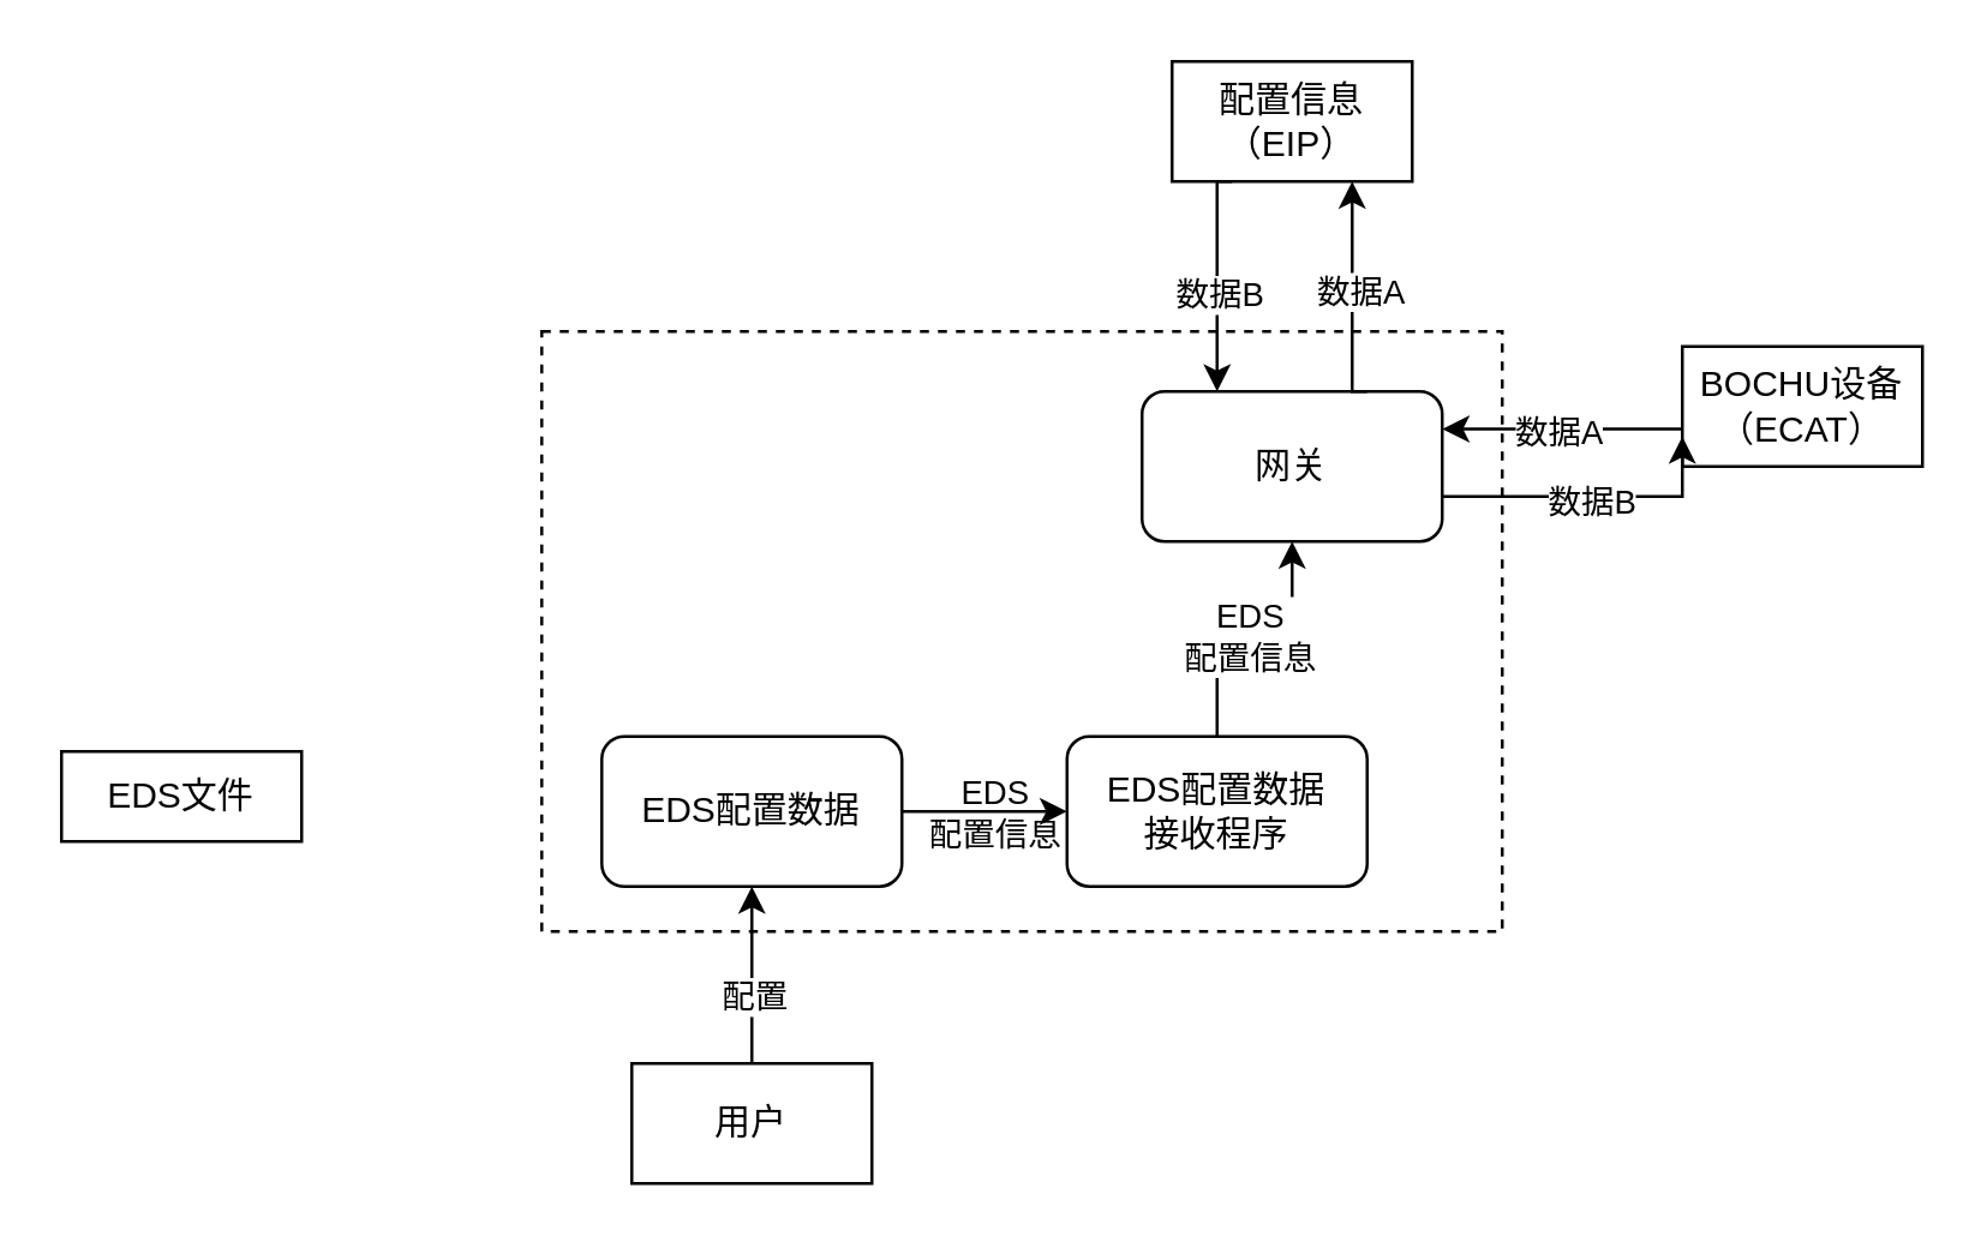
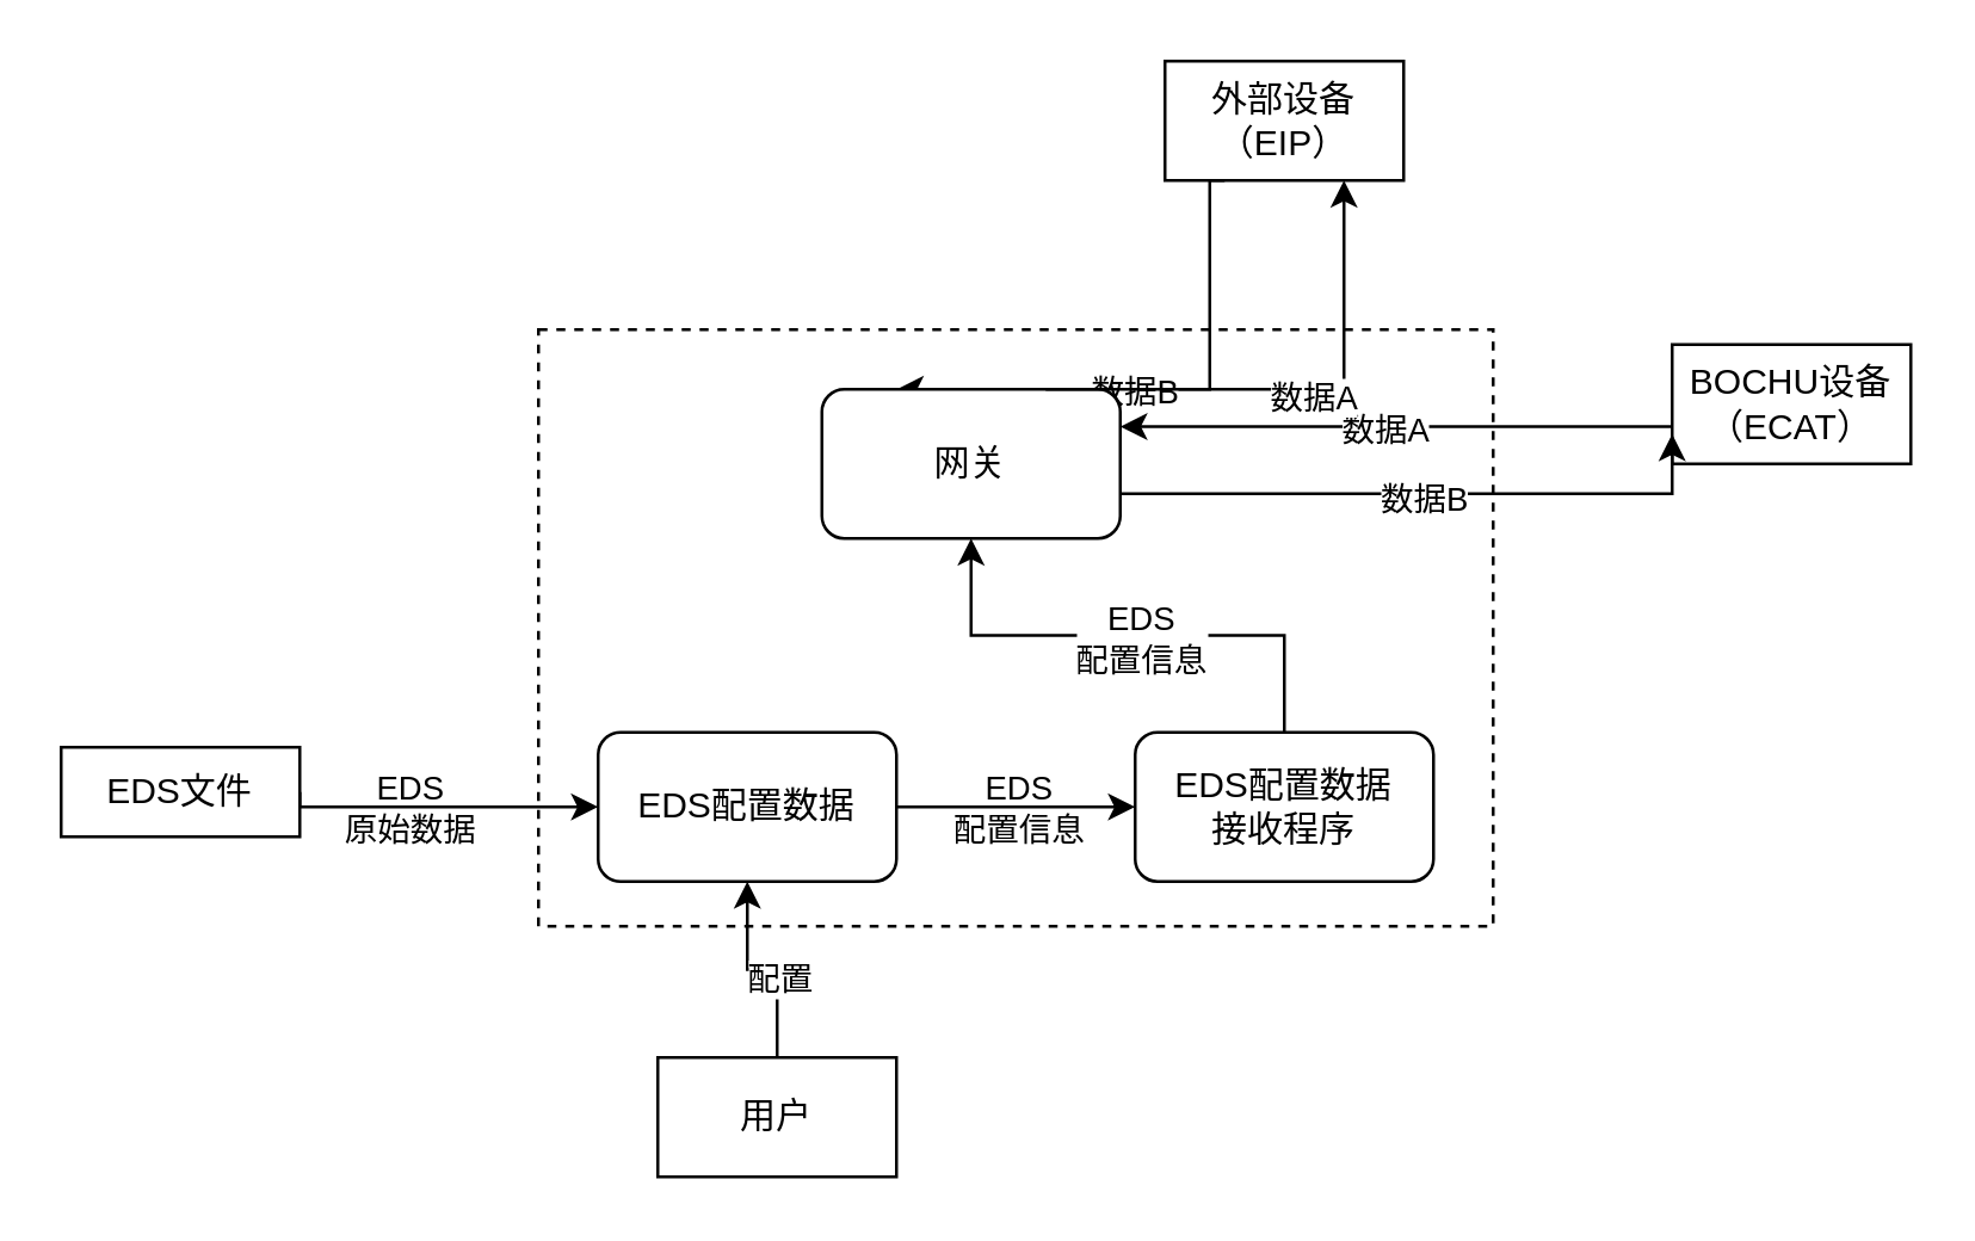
- <mxCell id="11" value="配置信息&lt;div&gt;（EIP）&lt;/div&gt;" style="rounded=0;whiteSpace=wrap;html=1;" parent="1" vertex="1"><mxGeometry x="390" y="20" width="80" height="40" as="geometry" /></mxCell>
+ <mxCell id="11" value="外部设备&lt;div&gt;（EIP）&lt;/div&gt;" style="rounded=0;whiteSpace=wrap;html=1;" parent="1" vertex="1"><mxGeometry x="390" y="20" width="80" height="40" as="geometry" /></mxCell>
- <mxCell id="23" value="网关" style="rounded=1;whiteSpace=wrap;html=1;" vertex="1" parent="1"><mxGeometry x="380" y="130" width="100" height="50" as="geometry" /></mxCell>
+ <mxCell id="23" value="网关" style="rounded=1;whiteSpace=wrap;html=1;" vertex="1" parent="1"><mxGeometry x="275" y="130" width="100" height="50" as="geometry" /></mxCell>
+ <mxCell id="3" style="edgeStyle=orthogonalEdgeStyle;rounded=0;orthogonalLoop=1;jettySize=auto;html=1;exitX=1;exitY=0.5;exitDx=0;exitDy=0;entryX=0;entryY=0.5;entryDx=0;entryDy=0;" parent="1" source="5" target="14" edge="1"><mxGeometry relative="1" as="geometry"><mxPoint x="200" y="260" as="targetPoint" /><Array as="points"><mxPoint x="160" y="270" /><mxPoint x="160" y="270" /></Array></mxGeometry></mxCell>
+ <mxCell id="4" value="EDS&lt;div&gt;原始数据&lt;/div&gt;" style="edgeLabel;html=1;align=center;verticalAlign=middle;resizable=0;points=[];labelBackgroundColor=none;" vertex="1" connectable="0" parent="3"><mxGeometry x="-0.386" relative="1" as="geometry"><mxPoint x="9" as="offset" /></mxGeometry></mxCell>
- <mxCell id="20" value="EDS配置数据&lt;div&gt;接收程序&lt;/div&gt;" style="rounded=1;whiteSpace=wrap;html=1;" vertex="1" parent="1"><mxGeometry x="355" y="245" width="100" height="50" as="geometry" /></mxCell>
+ <mxCell id="20" value="EDS配置数据&lt;div&gt;接收程序&lt;/div&gt;" style="rounded=1;whiteSpace=wrap;html=1;" vertex="1" parent="1"><mxGeometry x="380" y="245" width="100" height="50" as="geometry" /></mxCell>
- <mxCell id="17" value="用户" style="rounded=0;whiteSpace=wrap;html=1;" vertex="1" parent="1"><mxGeometry x="210" y="354" width="80" height="40" as="geometry" /></mxCell>
+ <mxCell id="17" value="用户" style="rounded=0;whiteSpace=wrap;html=1;" vertex="1" parent="1"><mxGeometry x="220" y="354" width="80" height="40" as="geometry" /></mxCell>
